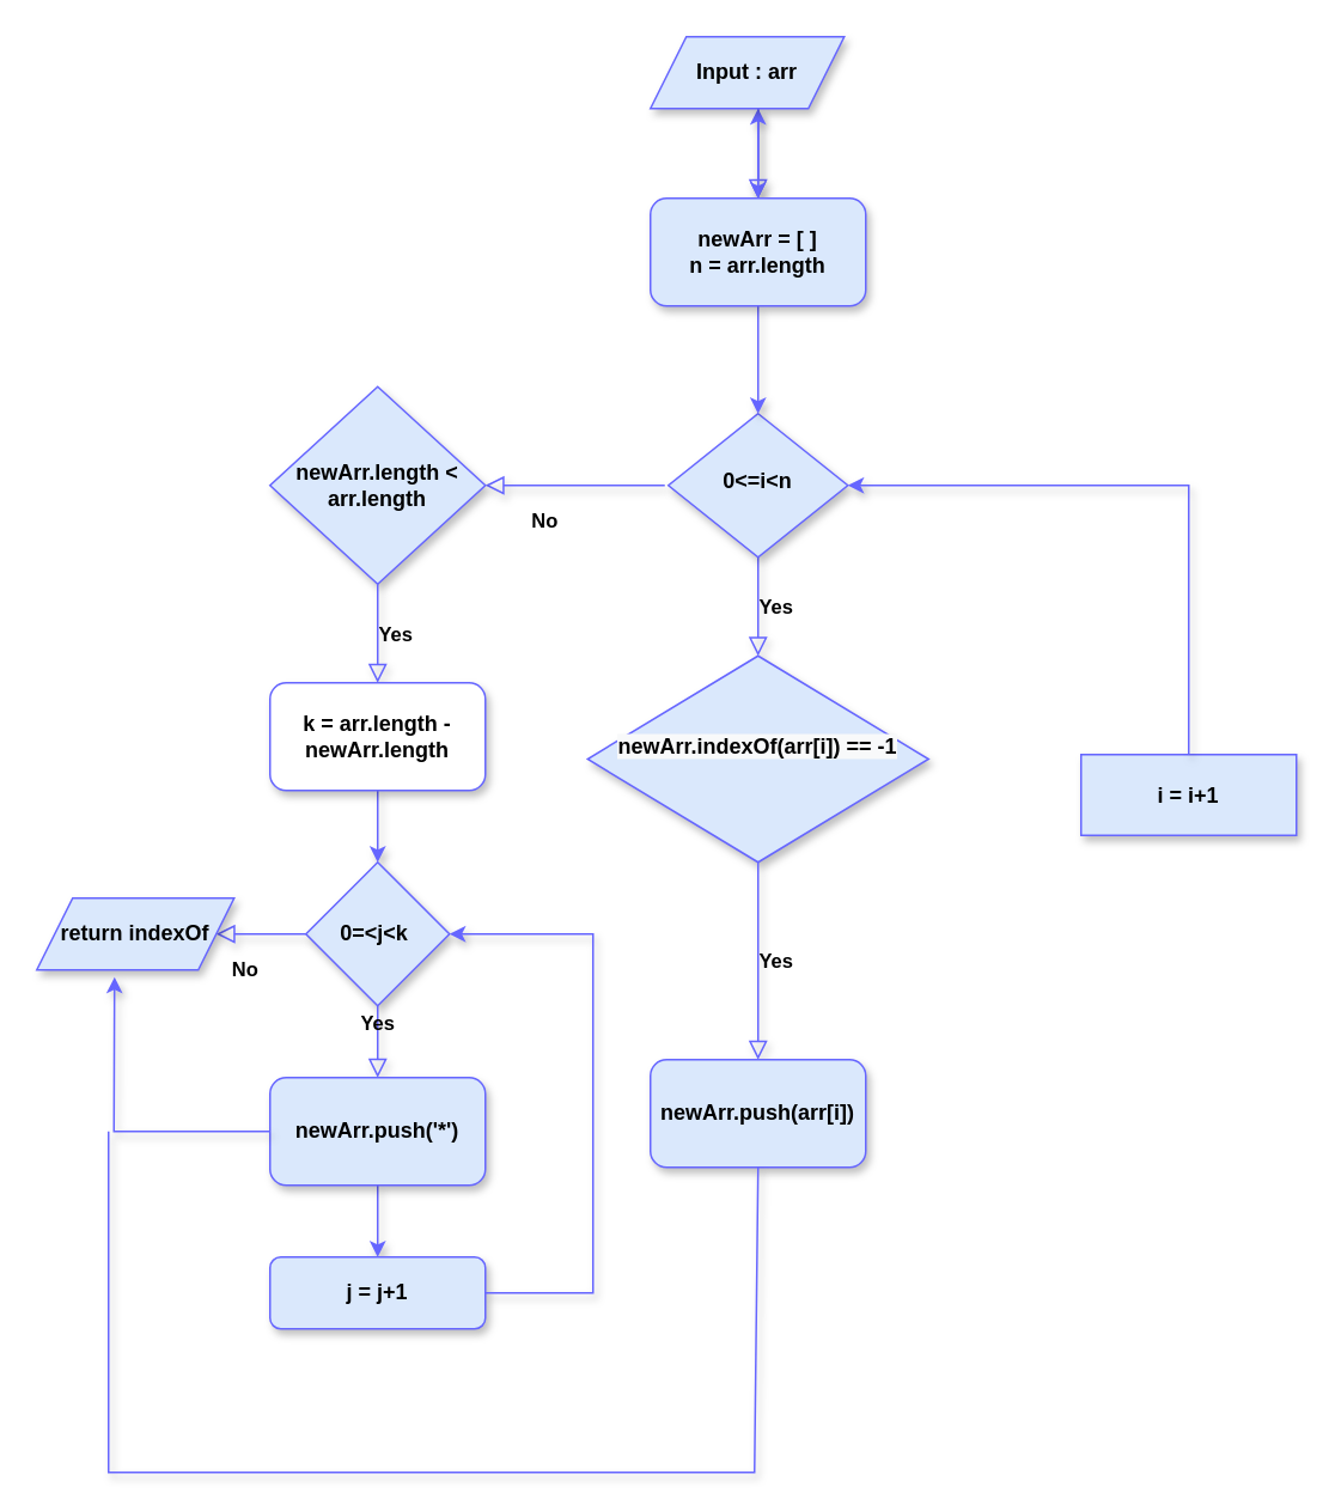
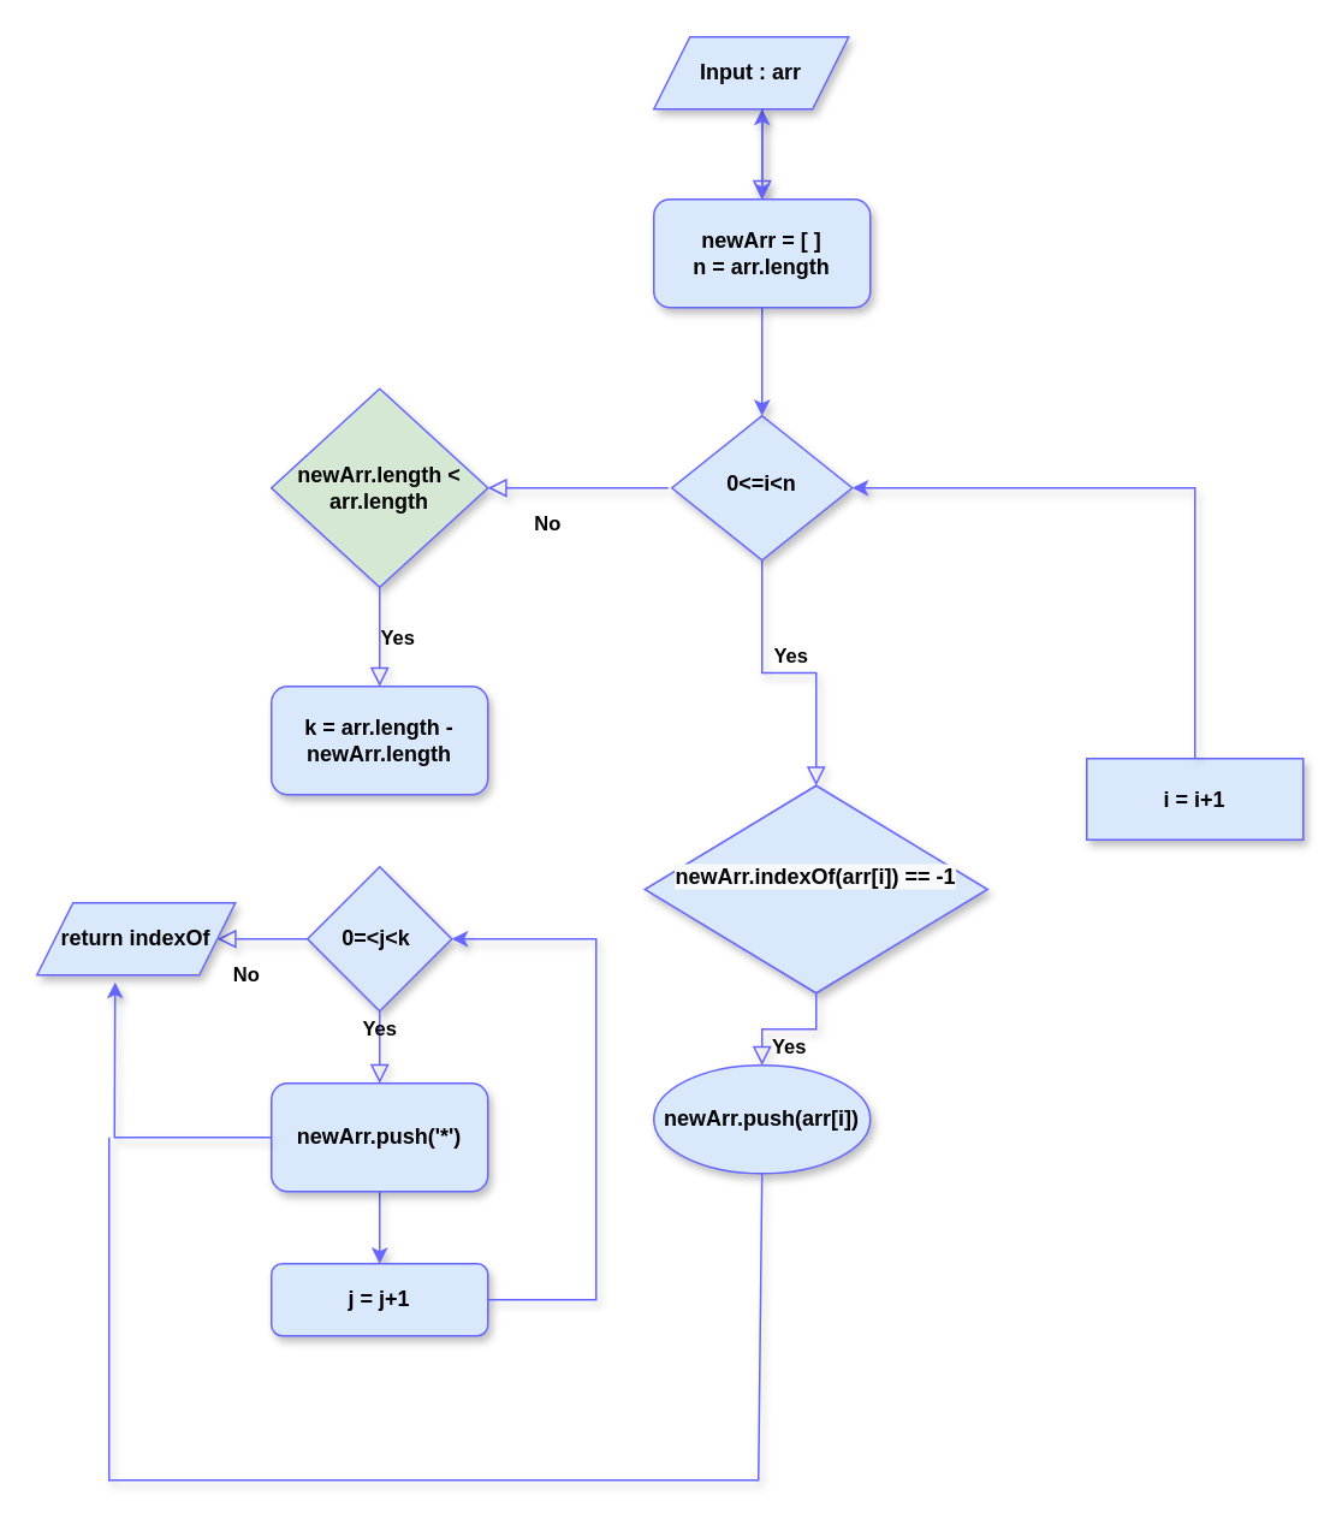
- <mxCell id="15" value="newArr.length &amp;lt; arr.length" style="rhombus;whiteSpace=wrap;html=1;fillColor=#dae8fc;strokeColor=#6666FF;sketch=0;shadow=1;fontFamily=Helvetica;fontStyle=1" vertex="1" parent="1"><mxGeometry x="150" y="215" width="120" height="110" as="geometry" /></mxCell>
+ <mxCell id="15" value="newArr.length &amp;lt; arr.length" style="rhombus;whiteSpace=wrap;html=1;fillColor=#d5e8d4;strokeColor=#6666FF;sketch=0;shadow=1;fontFamily=Helvetica;fontStyle=1;" vertex="1" parent="1"><mxGeometry x="150" y="215" width="120" height="110" as="geometry" /></mxCell>
- <mxCell id="18" value="k = arr.length - newArr.length" style="rounded=1;whiteSpace=wrap;html=1;fillColor=#ffffff;strokeColor=#6666FF;sketch=0;shadow=1;fontFamily=Helvetica;fontStyle=1;" vertex="1" parent="1"><mxGeometry x="150" y="380" width="120" height="60" as="geometry" /></mxCell>
+ <mxCell id="18" value="k = arr.length - newArr.length" style="rounded=1;whiteSpace=wrap;html=1;fillColor=#dae8fc;strokeColor=#6666FF;sketch=0;shadow=1;fontFamily=Helvetica;fontStyle=1" vertex="1" parent="1"><mxGeometry x="150" y="380" width="120" height="60" as="geometry" /></mxCell>
- <mxCell id="9" value="&#10;&lt;span style=&quot;color: rgb(0, 0, 0); font-size: 12px; font-style: normal; font-variant-ligatures: normal; font-variant-caps: normal; letter-spacing: normal; orphans: 2; text-align: center; text-indent: 0px; text-transform: none; widows: 2; word-spacing: 0px; -webkit-text-stroke-width: 0px; background-color: rgb(248, 249, 250); text-decoration-thickness: initial; text-decoration-style: initial; text-decoration-color: initial; float: none; display: inline !important;&quot;&gt;newArr.indexOf(arr[i]) == -1&lt;/span&gt;&#10;&#10;" style="rhombus;whiteSpace=wrap;html=1;fontStyle=1;fillColor=#dae8fc;strokeColor=#6666FF;sketch=0;shadow=1;fontFamily=Helvetica;" vertex="1" parent="1"><mxGeometry x="327" y="365" width="190" height="115" as="geometry" /></mxCell>
+ <mxCell id="9" value="&#10;&lt;span style=&quot;color: rgb(0, 0, 0); font-size: 12px; font-style: normal; font-variant-ligatures: normal; font-variant-caps: normal; letter-spacing: normal; orphans: 2; text-align: center; text-indent: 0px; text-transform: none; widows: 2; word-spacing: 0px; -webkit-text-stroke-width: 0px; background-color: rgb(248, 249, 250); text-decoration-thickness: initial; text-decoration-style: initial; text-decoration-color: initial; float: none; display: inline !important;&quot;&gt;newArr.indexOf(arr[i]) == -1&lt;/span&gt;&#10;&#10;" style="rhombus;whiteSpace=wrap;html=1;fontStyle=1;fillColor=#dae8fc;strokeColor=#6666FF;sketch=0;shadow=1;fontFamily=Helvetica;" vertex="1" parent="1"><mxGeometry x="357" y="435" width="190" height="115" as="geometry" /></mxCell>
- <mxCell id="17" value="" style="edgeStyle=orthogonalEdgeStyle;rounded=0;orthogonalLoop=1;jettySize=auto;html=1;fillColor=#dae8fc;strokeColor=#6666FF;sketch=0;shadow=1;fontFamily=Helvetica;fontStyle=1" edge="1" parent="1" source="18" target="19"><mxGeometry relative="1" as="geometry" /></mxCell>
- <mxCell id="11" value="newArr.push(arr[i])" style="rounded=1;whiteSpace=wrap;html=1;fontStyle=1;fillColor=#dae8fc;strokeColor=#6666FF;sketch=0;shadow=1;fontFamily=Helvetica;" vertex="1" parent="1"><mxGeometry x="362" y="590" width="120" height="60" as="geometry" /></mxCell>
+ <mxCell id="11" value="newArr.push(arr[i])" style="ellipse;whiteSpace=wrap;html=1;fontStyle=1;fillColor=#dae8fc;strokeColor=#6666FF;sketch=0;shadow=1;fontFamily=Helvetica;" vertex="1" parent="1"><mxGeometry x="362" y="590" width="120" height="60" as="geometry" /></mxCell>
